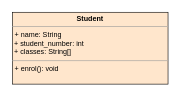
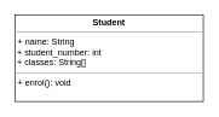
- <mxCell id="2" value="&lt;p style=&quot;margin: 0px ; margin-top: 4px ; text-align: center&quot;&gt;&lt;b&gt;Student&lt;/b&gt;&lt;br&gt;&lt;/p&gt;&lt;hr size=&quot;1&quot;&gt;&lt;p style=&quot;margin: 0px ; margin-left: 4px&quot;&gt;+ name: String&lt;br&gt;&lt;/p&gt;&lt;div&gt;&amp;nbsp;+ student_number: int&lt;br&gt;&lt;/div&gt;&lt;div&gt;&amp;nbsp;+ classes: String[]&lt;br&gt;&lt;/div&gt;&lt;hr size=&quot;1&quot;&gt;&lt;p style=&quot;margin: 0px ; margin-left: 4px&quot;&gt;+ enrol(): void &lt;br&gt;&lt;/p&gt;" style="verticalAlign=top;align=left;overflow=fill;fontSize=12;fontFamily=Helvetica;html=1;fillColor=#ffe6cc;" parent="1" vertex="1"><mxGeometry x="20" y="20" width="260" height="120" as="geometry" /></mxCell>
+ <mxCell id="2" value="&lt;p style=&quot;margin: 0px ; margin-top: 4px ; text-align: center&quot;&gt;&lt;b&gt;Student&lt;/b&gt;&lt;br&gt;&lt;/p&gt;&lt;hr size=&quot;1&quot;&gt;&lt;p style=&quot;margin: 0px ; margin-left: 4px&quot;&gt;+ name: String&lt;br&gt;&lt;/p&gt;&lt;div&gt;&amp;nbsp;+ student_number: int&lt;br&gt;&lt;/div&gt;&lt;div&gt;&amp;nbsp;+ classes: String[]&lt;br&gt;&lt;/div&gt;&lt;hr size=&quot;1&quot;&gt;&lt;p style=&quot;margin: 0px ; margin-left: 4px&quot;&gt;+ enrol(): void &lt;br&gt;&lt;/p&gt;" style="verticalAlign=top;align=left;overflow=fill;fontSize=12;fontFamily=Helvetica;html=1;" parent="1" vertex="1"><mxGeometry x="20" y="20" width="260" height="120" as="geometry" /></mxCell>
